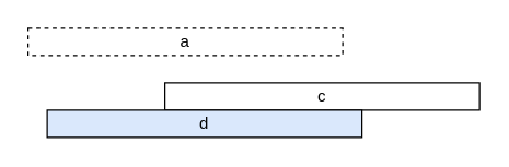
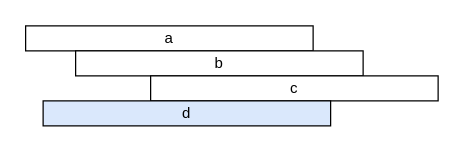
- <mxCell id="2" value="a" style="rounded=0;whiteSpace=wrap;html=1;dashed=1;" parent="1" vertex="1"><mxGeometry x="20" y="20" width="230" height="20" as="geometry" /></mxCell>
+ <mxCell id="2" value="a" style="rounded=0;whiteSpace=wrap;html=1;" parent="1" vertex="1"><mxGeometry x="20" y="20" width="230" height="20" as="geometry" /></mxCell>
+ <mxCell id="3" value="b" style="rounded=0;whiteSpace=wrap;html=1;" parent="1" vertex="1"><mxGeometry x="60" y="40" width="230" height="20" as="geometry" /></mxCell>
